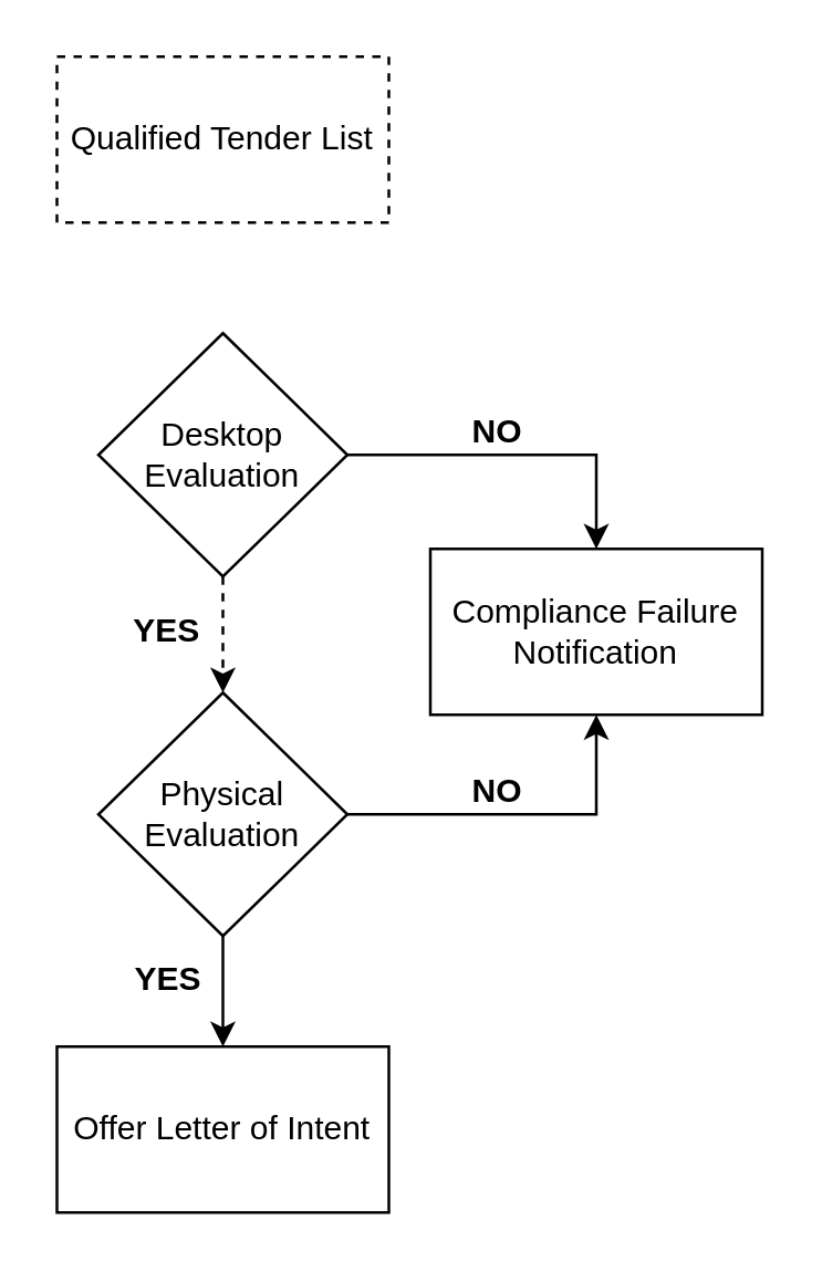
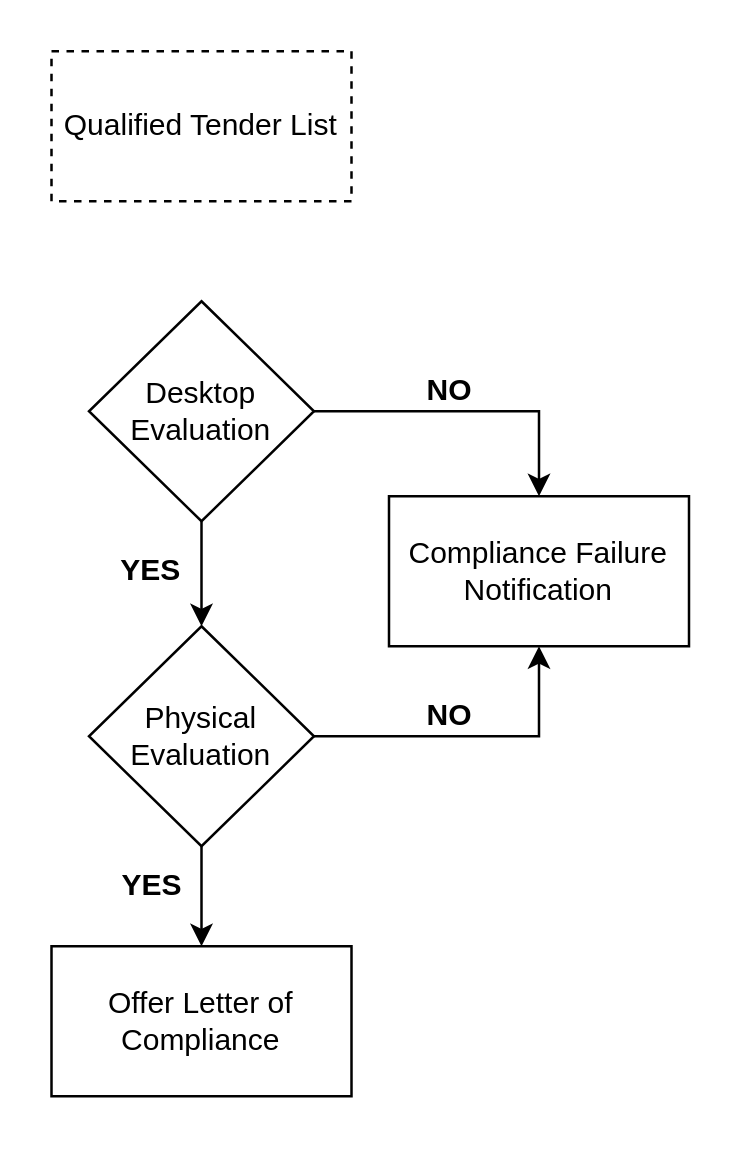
- <mxCell id="3" style="edgeStyle=orthogonalEdgeStyle;rounded=0;orthogonalLoop=1;jettySize=auto;html=1;exitX=0.5;exitY=1;exitDx=0;exitDy=0;entryX=0.5;entryY=0;entryDx=0;entryDy=0;dashed=1;" edge="1" parent="1" source="5" target="8"><mxGeometry relative="1" as="geometry" /></mxCell>
+ <mxCell id="3" style="edgeStyle=orthogonalEdgeStyle;rounded=0;orthogonalLoop=1;jettySize=auto;html=1;exitX=0.5;exitY=1;exitDx=0;exitDy=0;entryX=0.5;entryY=0;entryDx=0;entryDy=0;" edge="1" parent="1" source="5" target="8"><mxGeometry relative="1" as="geometry" /></mxCell>
- <mxCell id="9" value="Offer Letter of Intent" style="rounded=0;whiteSpace=wrap;html=1;" vertex="1" parent="1"><mxGeometry x="20" y="378" width="120" height="60" as="geometry" /></mxCell>
+ <mxCell id="9" value="Offer Letter of Compliance" style="rounded=0;whiteSpace=wrap;html=1;" vertex="1" parent="1"><mxGeometry x="20" y="378" width="120" height="60" as="geometry" /></mxCell>
